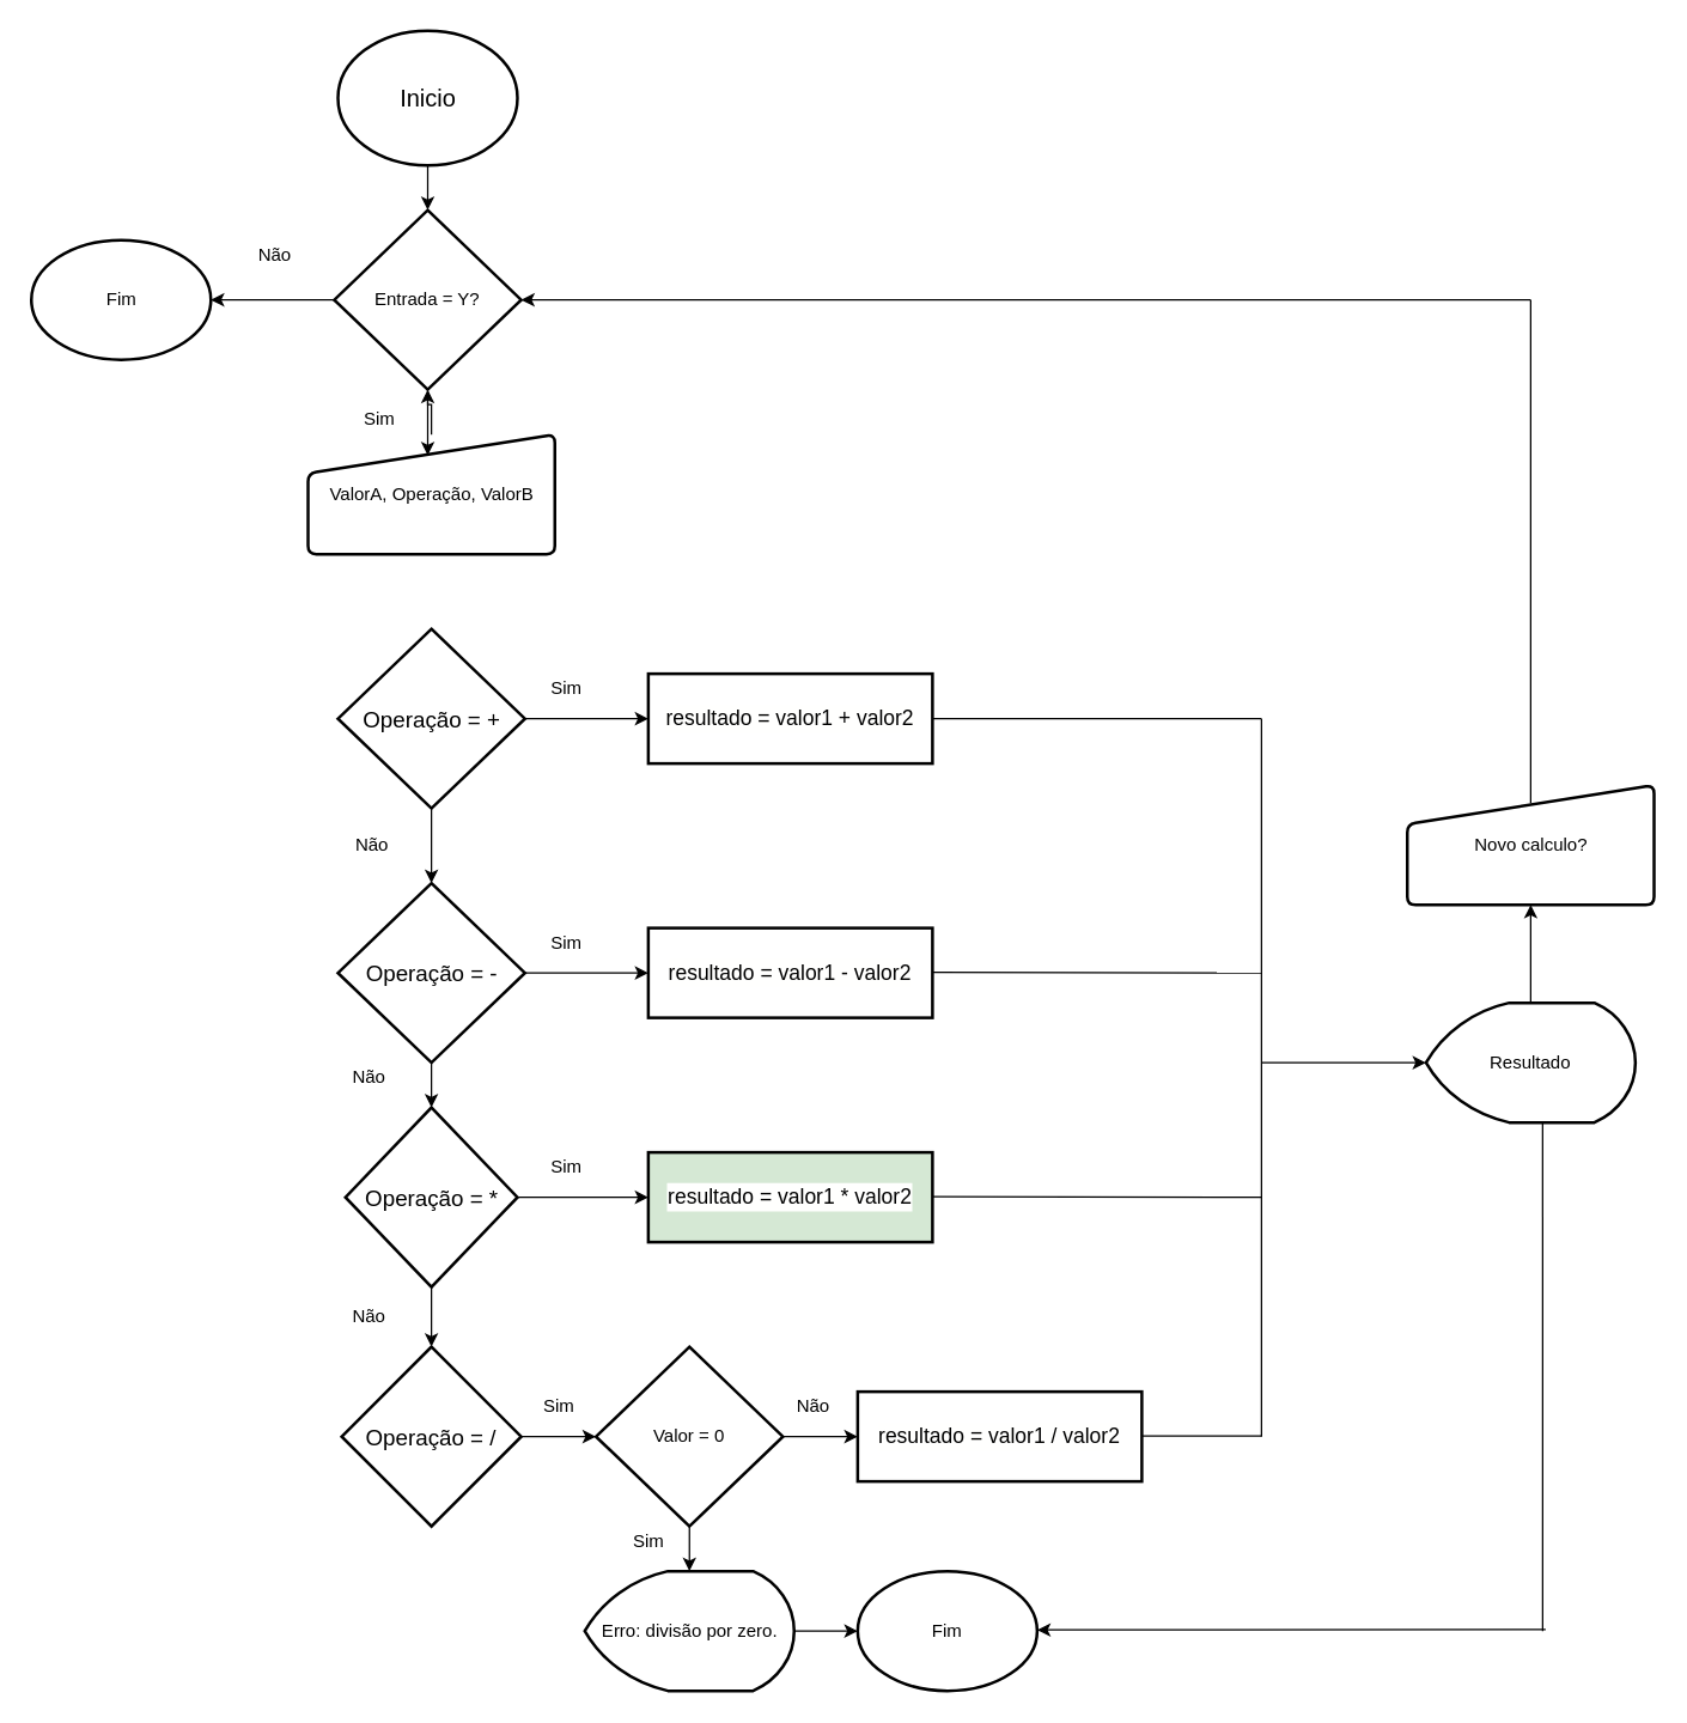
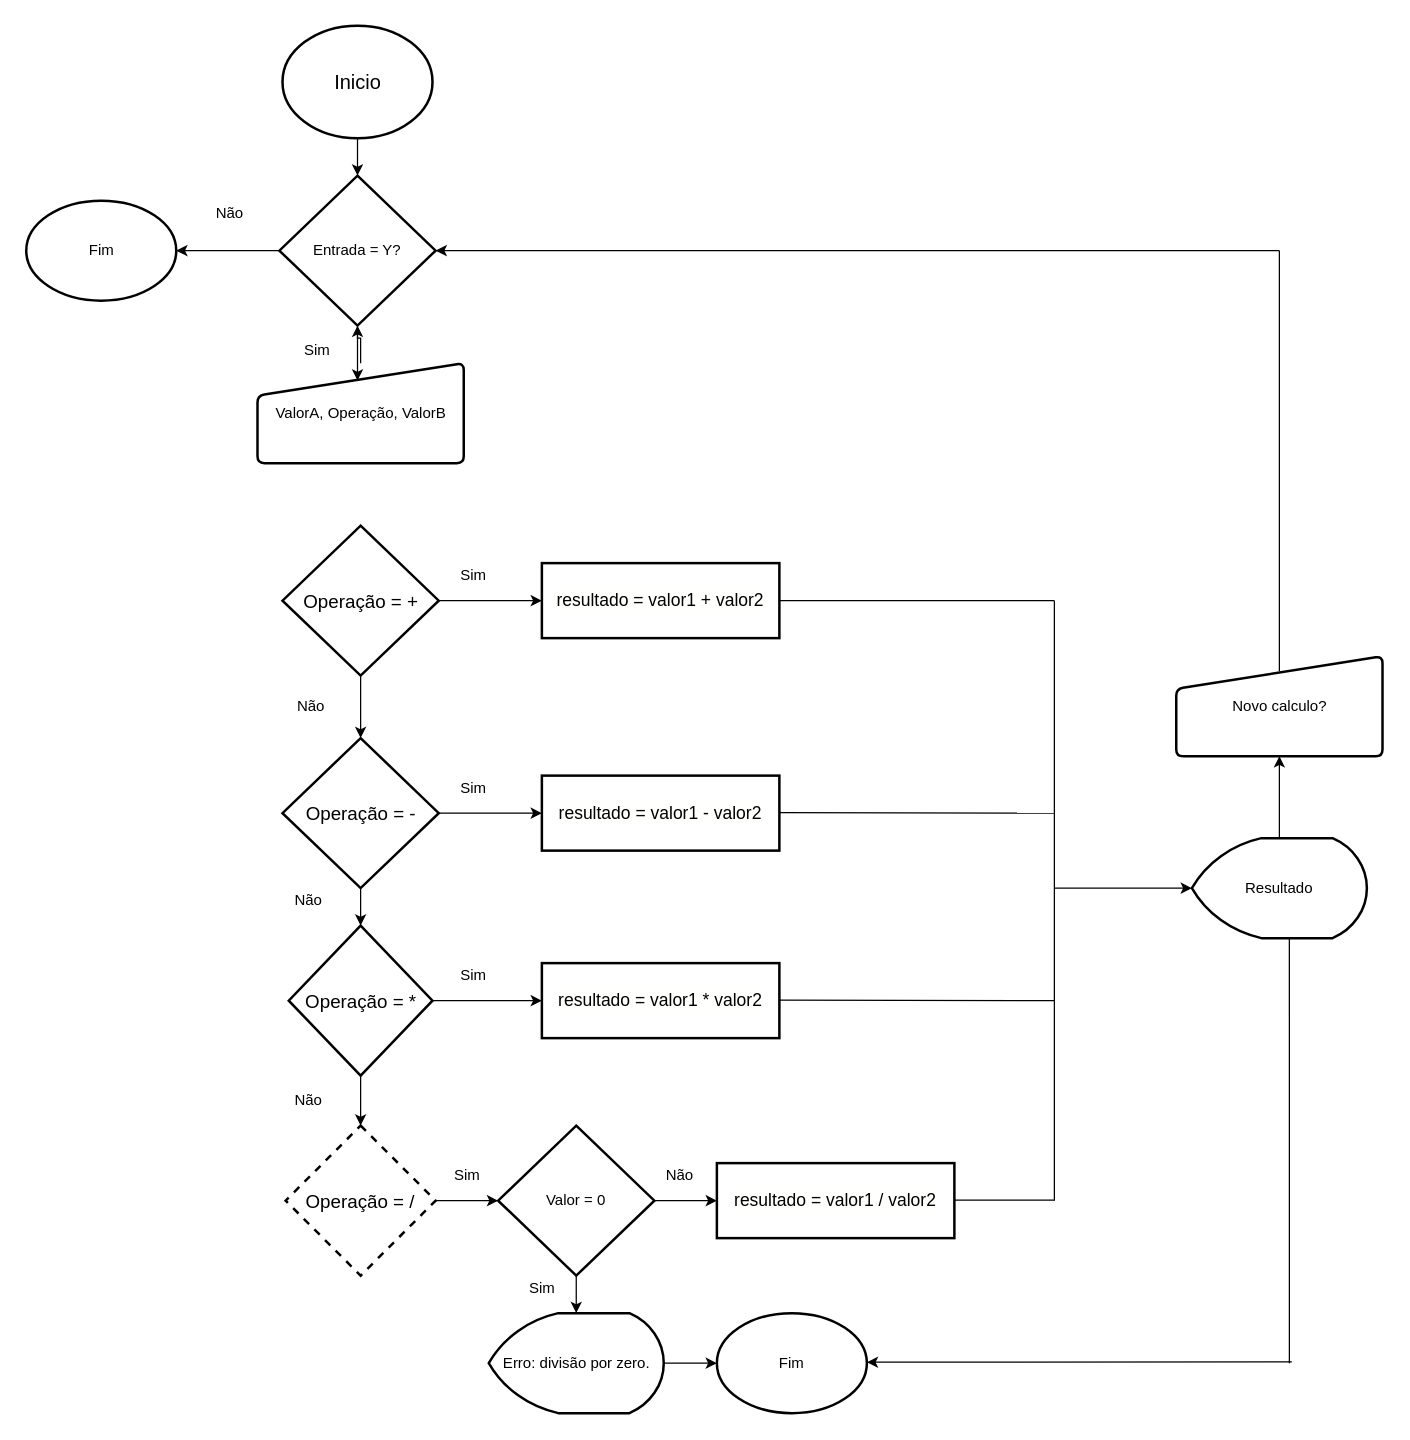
- <mxCell id="22" value="&lt;div style=&quot;background-color: rgb(255 , 255 , 254) ; font-size: 14px ; line-height: 19px&quot;&gt;resultado = valor1 * valor2&lt;/div&gt;" style="whiteSpace=wrap;html=1;strokeWidth=2;fillColor=#d5e8d4;" vertex="1" parent="1"><mxGeometry x="433" y="770" width="190" height="60" as="geometry" /></mxCell>
+ <mxCell id="22" value="&lt;div style=&quot;background-color: rgb(255 , 255 , 254) ; font-size: 14px ; line-height: 19px&quot;&gt;resultado = valor1 * valor2&lt;/div&gt;" style="whiteSpace=wrap;html=1;strokeWidth=2;" vertex="1" parent="1"><mxGeometry x="433" y="770" width="190" height="60" as="geometry" /></mxCell>
- <mxCell id="20" value="&lt;span style=&quot;font-size: 15px&quot;&gt;Operação = /&lt;/span&gt;" style="rhombus;whiteSpace=wrap;html=1;strokeWidth=2;" vertex="1" parent="1"><mxGeometry x="228" y="900" width="120" height="120" as="geometry" /></mxCell>
+ <mxCell id="20" value="&lt;span style=&quot;font-size: 15px&quot;&gt;Operação = /&lt;/span&gt;" style="rhombus;whiteSpace=wrap;html=1;strokeWidth=2;dashed=1;" vertex="1" parent="1"><mxGeometry x="228" y="900" width="120" height="120" as="geometry" /></mxCell>
